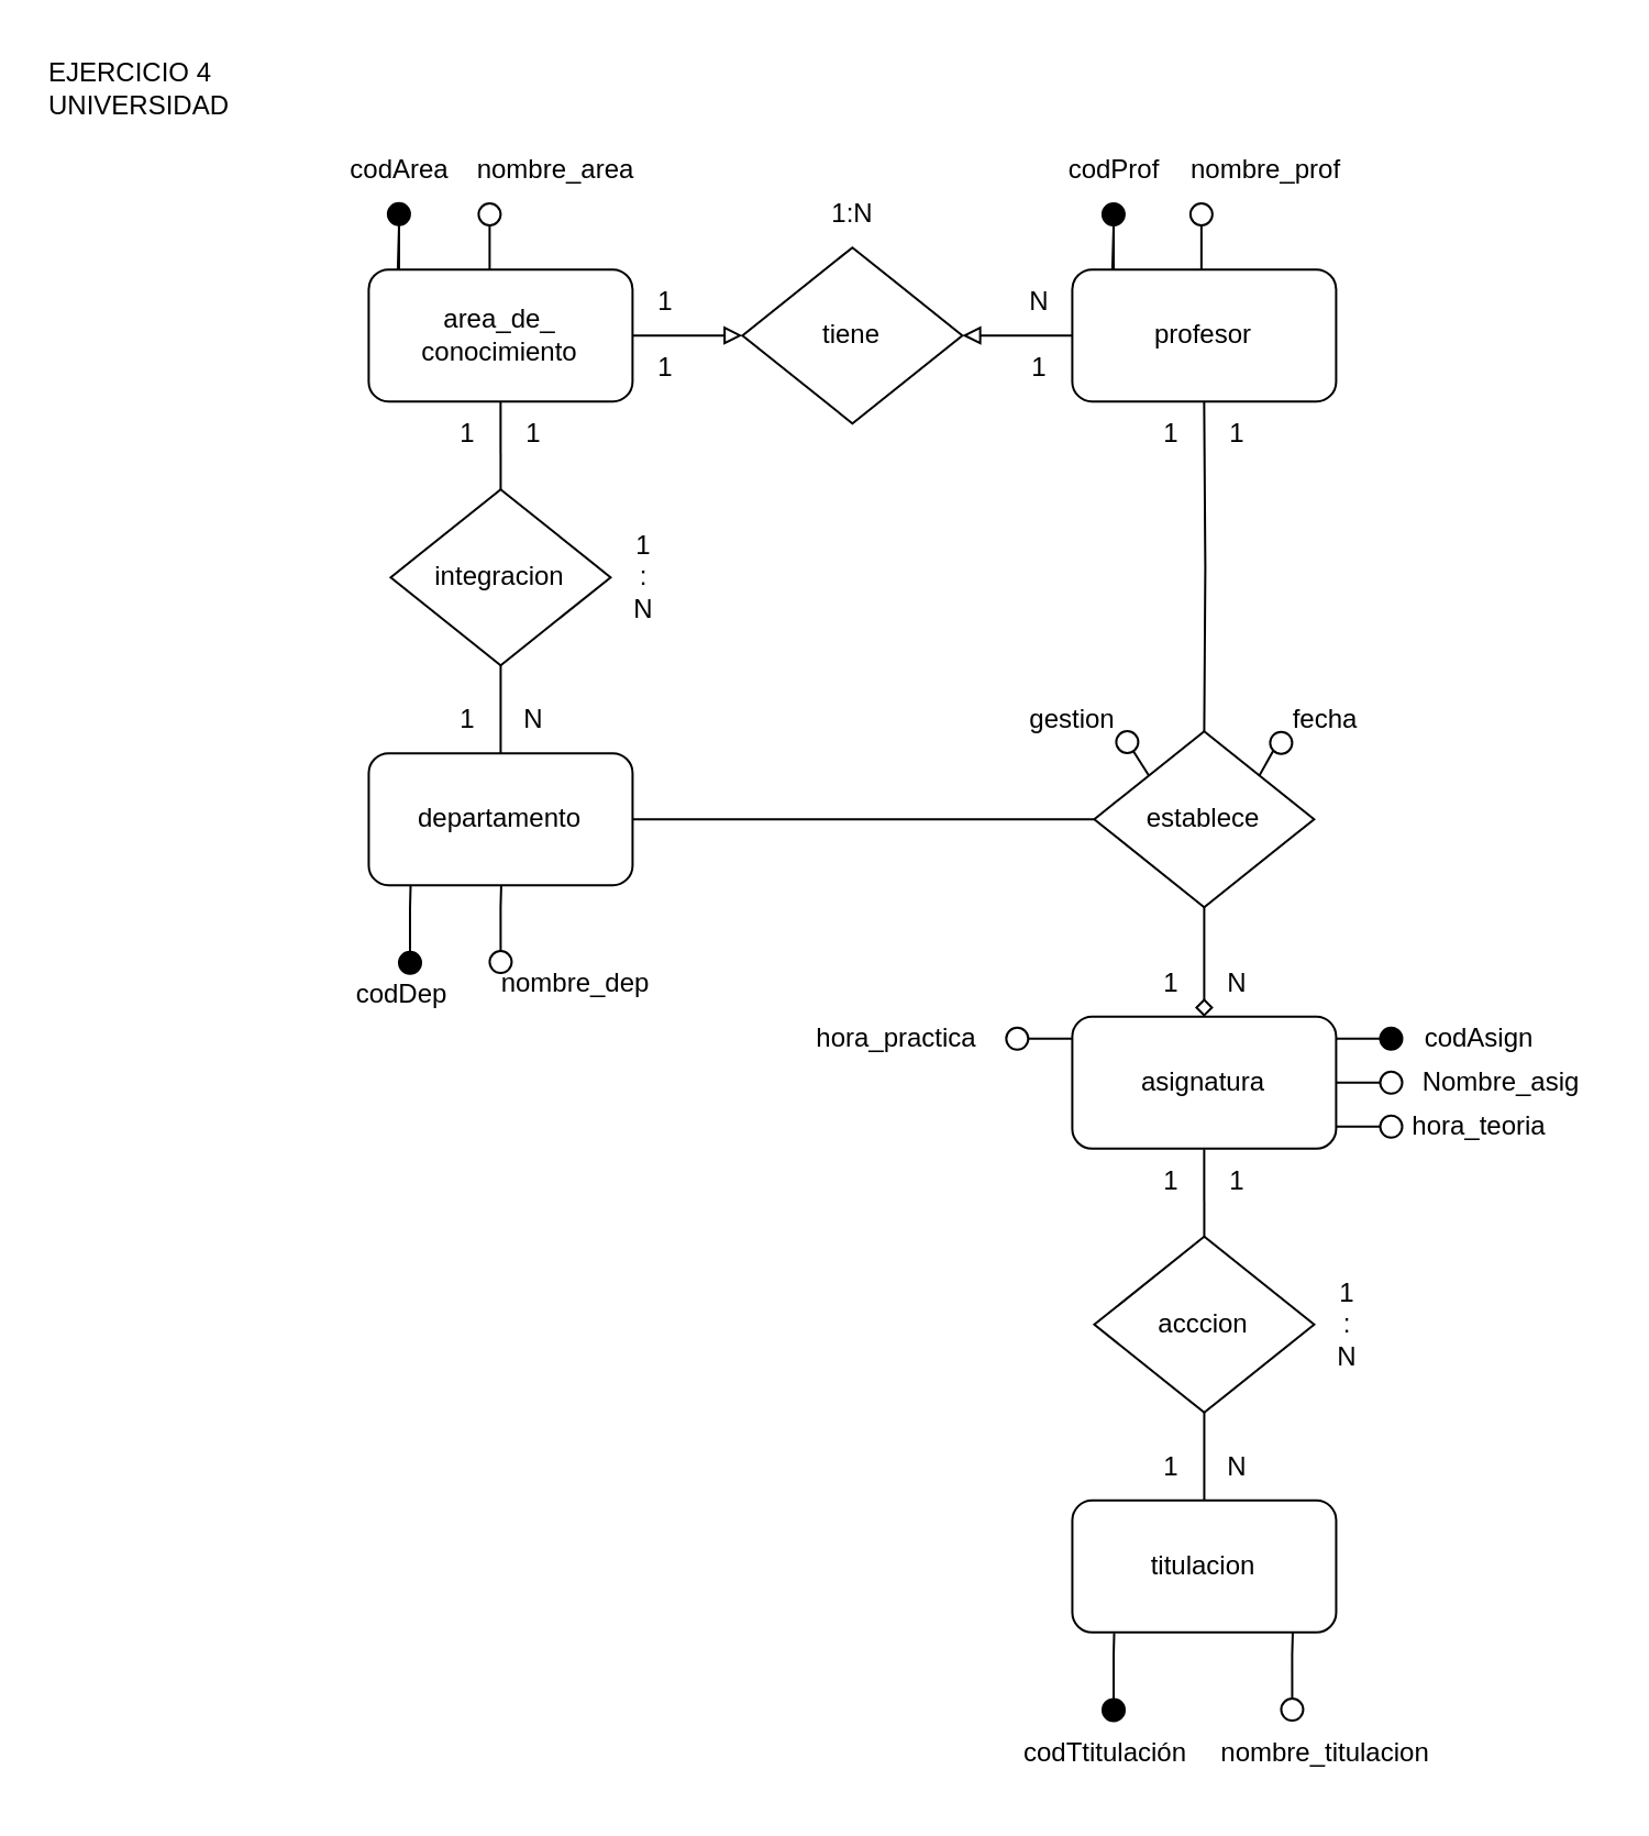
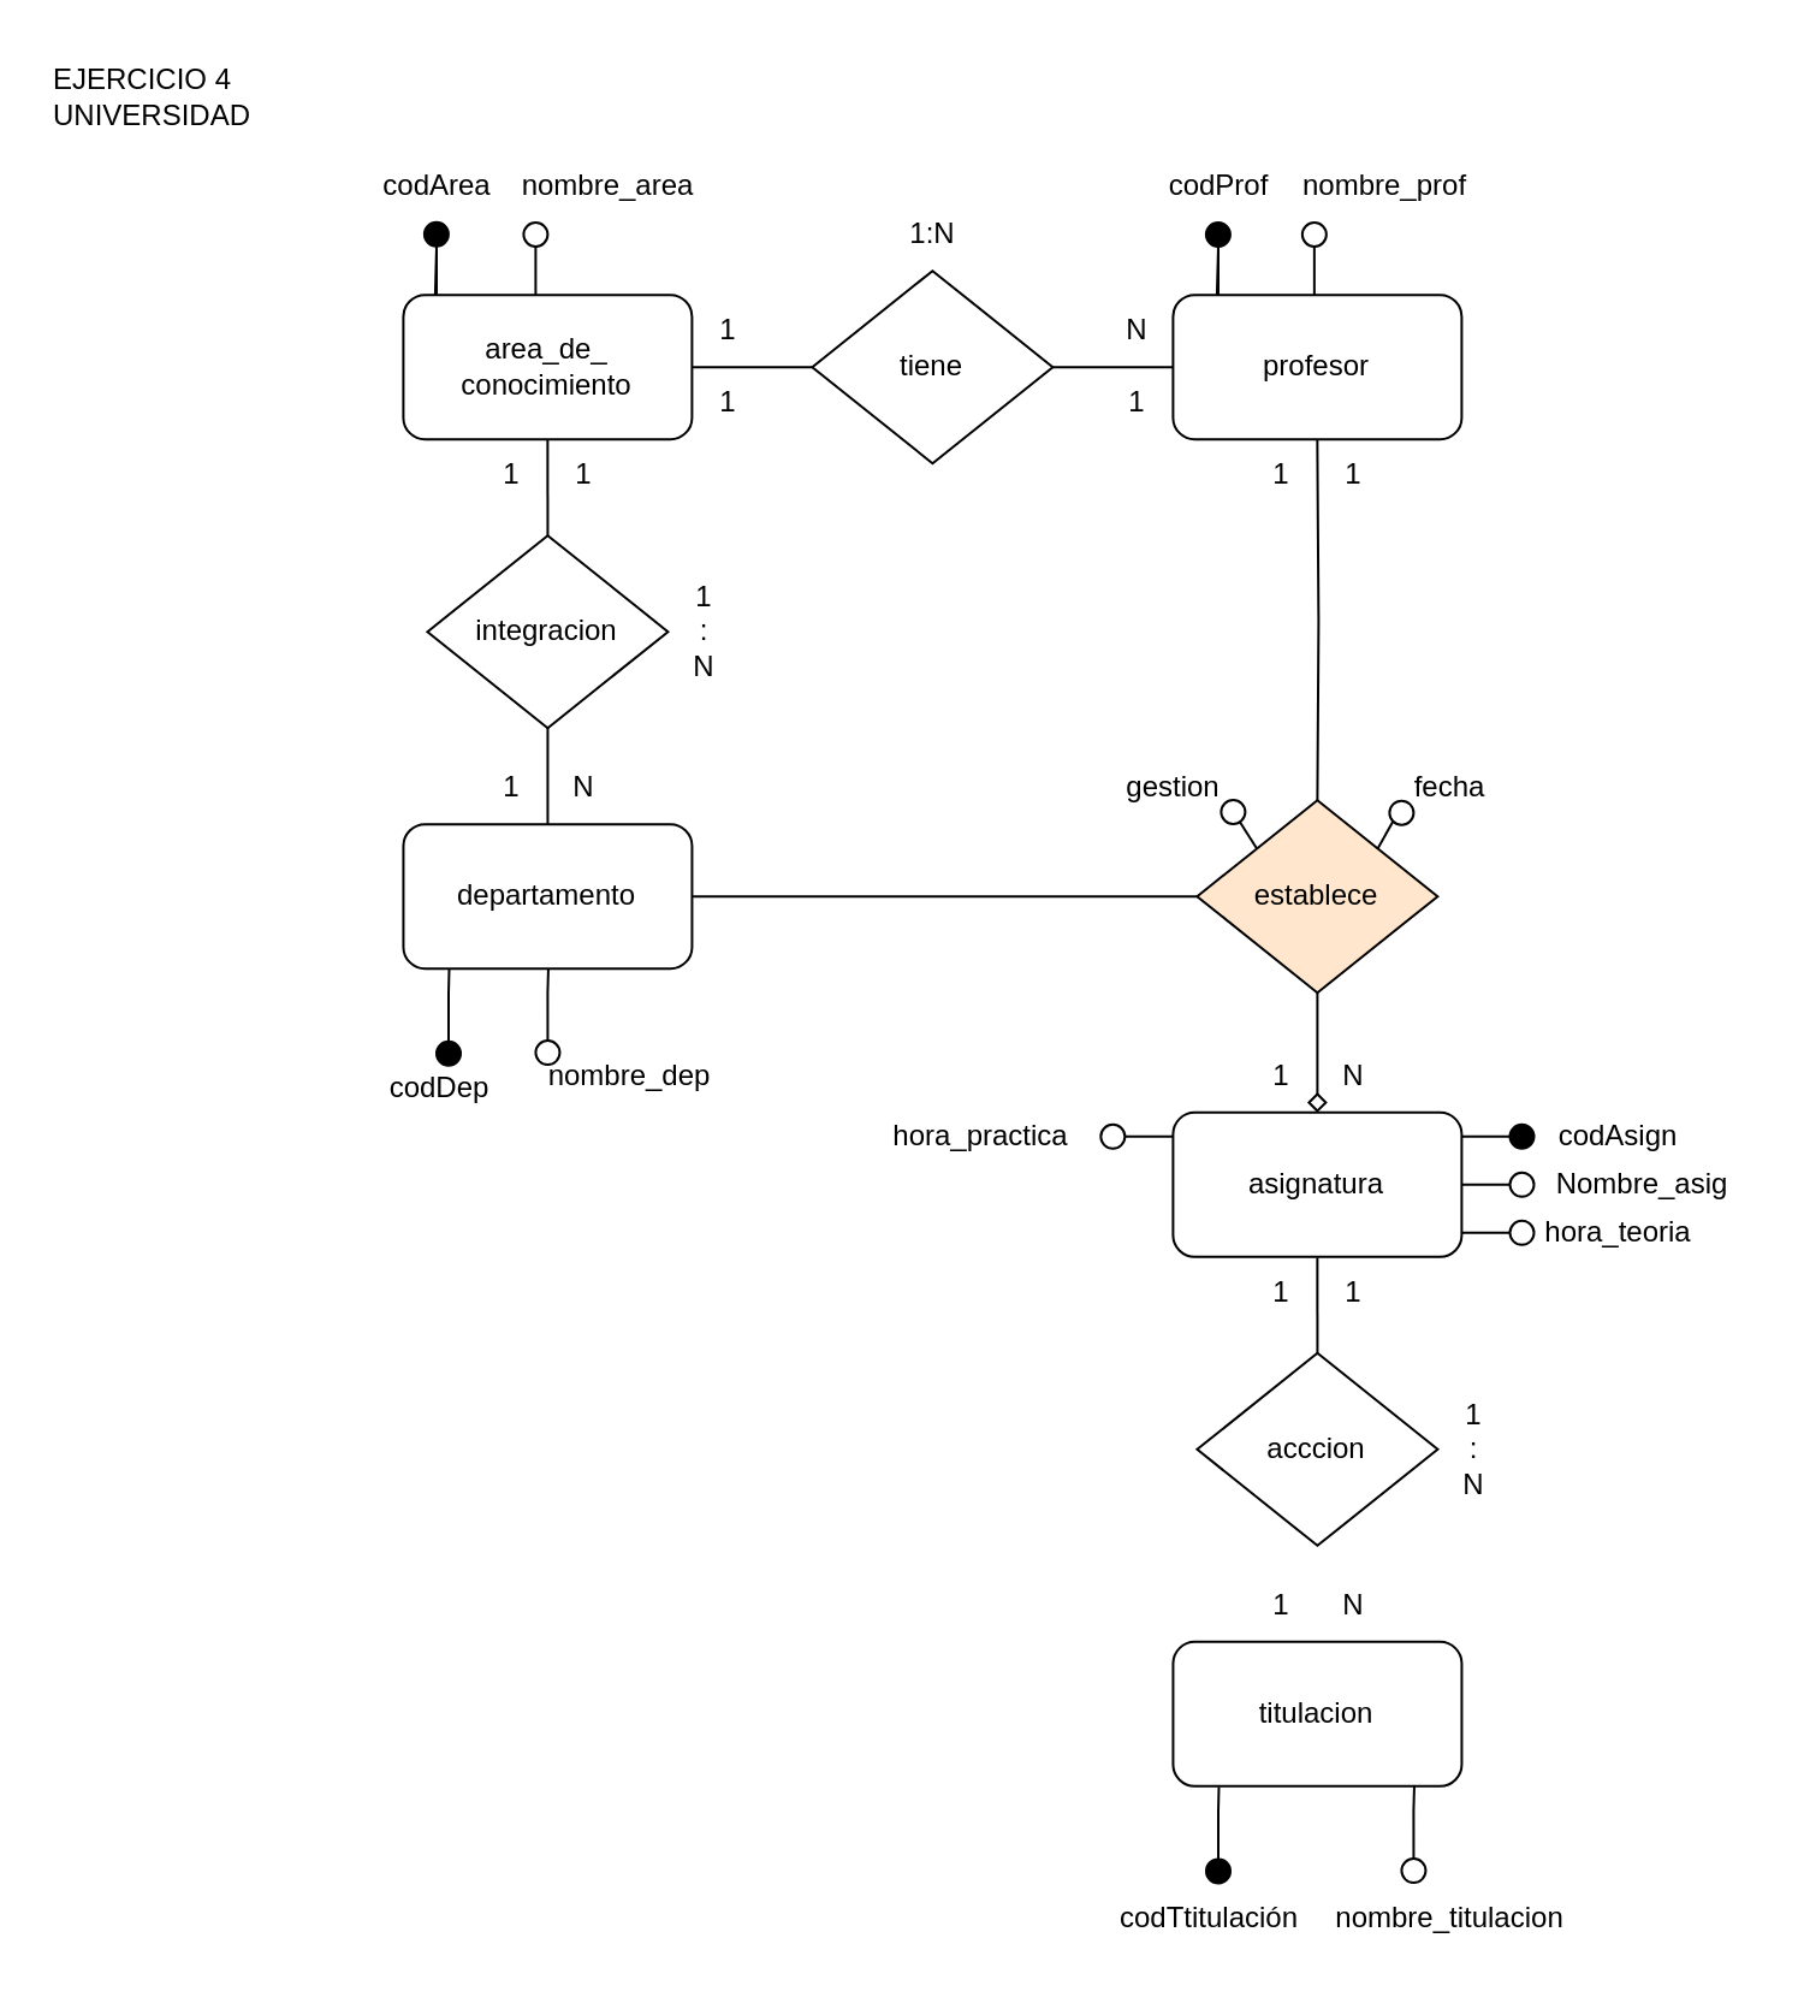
- <mxCell id="3" style="edgeStyle=none;rounded=0;orthogonalLoop=1;jettySize=auto;html=1;exitX=1;exitY=0.5;exitDx=0;exitDy=0;entryX=0;entryY=0.5;entryDx=0;entryDy=0;endArrow=block;endFill=0;" parent="1" source="4" target="2" edge="1"><mxGeometry relative="1" as="geometry" /></mxCell>
+ <mxCell id="3" style="edgeStyle=none;rounded=0;orthogonalLoop=1;jettySize=auto;html=1;exitX=1;exitY=0.5;exitDx=0;exitDy=0;entryX=0;entryY=0.5;entryDx=0;entryDy=0;endArrow=none;endFill=0;" parent="1" source="4" target="2" edge="1"><mxGeometry relative="1" as="geometry" /></mxCell>
- <mxCell id="5" style="edgeStyle=none;rounded=0;orthogonalLoop=1;jettySize=auto;html=1;exitX=0;exitY=0.5;exitDx=0;exitDy=0;entryX=1;entryY=0.5;entryDx=0;entryDy=0;endArrow=block;endFill=0;" parent="1" source="6" target="2" edge="1"><mxGeometry relative="1" as="geometry" /></mxCell>
+ <mxCell id="5" style="edgeStyle=none;rounded=0;orthogonalLoop=1;jettySize=auto;html=1;exitX=0;exitY=0.5;exitDx=0;exitDy=0;entryX=1;entryY=0.5;entryDx=0;entryDy=0;endArrow=none;endFill=0;" parent="1" source="6" target="2" edge="1"><mxGeometry relative="1" as="geometry" /></mxCell>
- <mxCell id="38" value="establece" style="rhombus;whiteSpace=wrap;html=1;" parent="1" vertex="1"><mxGeometry x="497.2" y="332.08" width="100" height="80" as="geometry" /></mxCell>
+ <mxCell id="38" value="establece" style="rhombus;whiteSpace=wrap;html=1;fillColor=#ffe6cc;" parent="1" vertex="1"><mxGeometry x="497.2" y="332.08" width="100" height="80" as="geometry" /></mxCell>
- <mxCell id="47" style="edgeStyle=orthogonalEdgeStyle;rounded=0;orthogonalLoop=1;jettySize=auto;html=1;entryX=0.5;entryY=0;entryDx=0;entryDy=0;endArrow=none;endFill=0;" parent="1" source="48" target="50" edge="1"><mxGeometry relative="1" as="geometry" /></mxCell>
